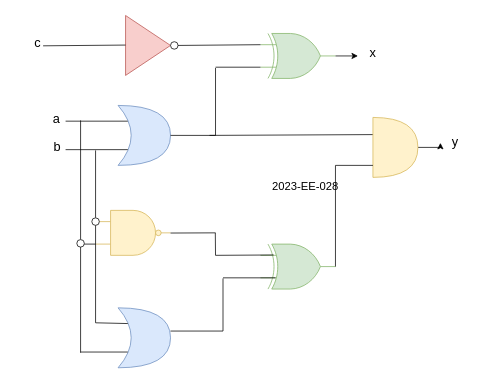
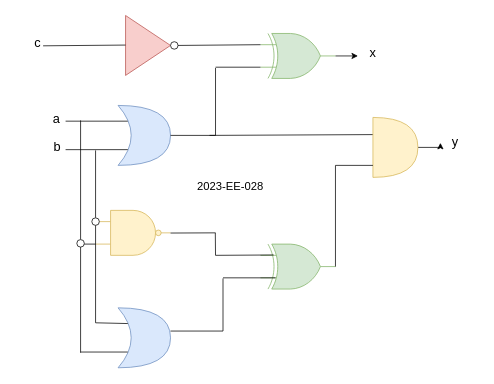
- <mxCell id="45" value="&lt;font style=&quot;font-size: 15px;&quot;&gt;2023-EE-028&lt;/font&gt;" style="text;html=1;align=center;verticalAlign=middle;whiteSpace=wrap;rounded=0;" vertex="1" parent="1"><mxGeometry x="357" y="232" width="100" height="30" as="geometry" /></mxCell>
+ <mxCell id="45" value="&lt;font style=&quot;font-size: 15px;&quot;&gt;2023-EE-028&lt;/font&gt;" style="text;html=1;align=center;verticalAlign=middle;whiteSpace=wrap;rounded=0;" vertex="1" parent="1"><mxGeometry x="257" y="232" width="100" height="30" as="geometry" /></mxCell>
